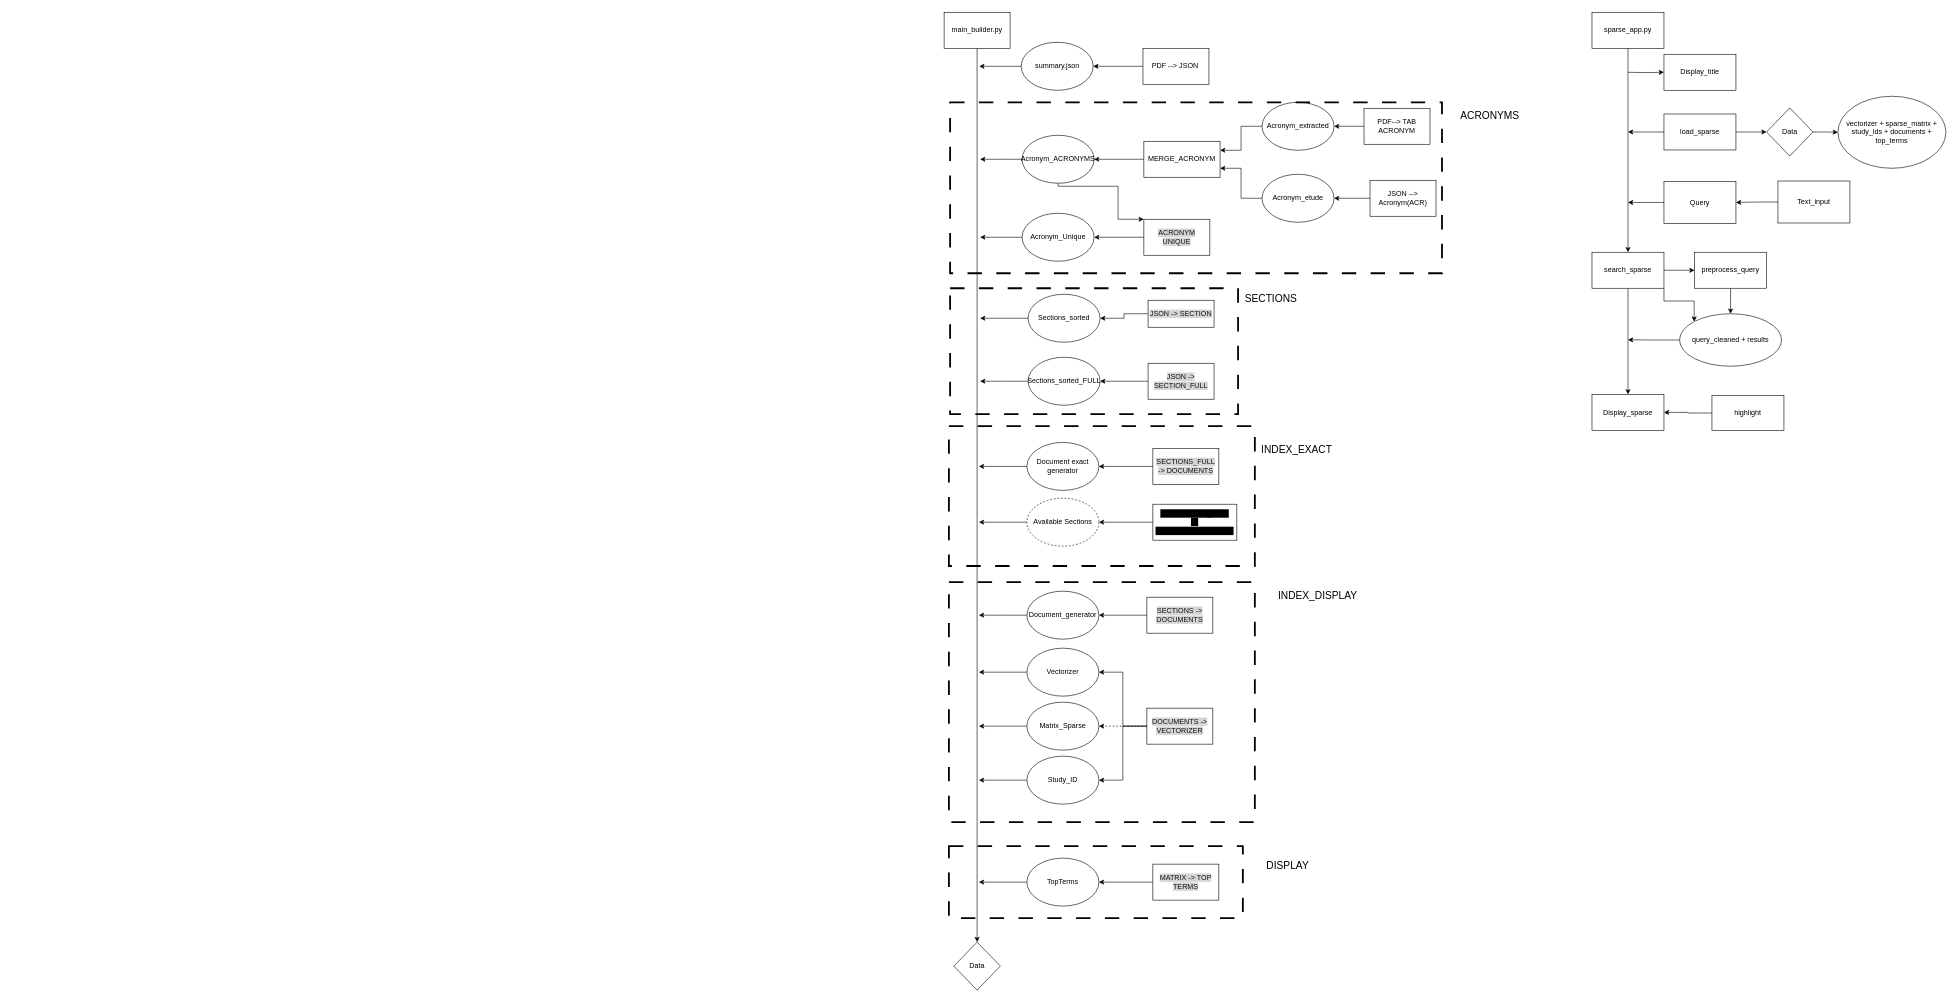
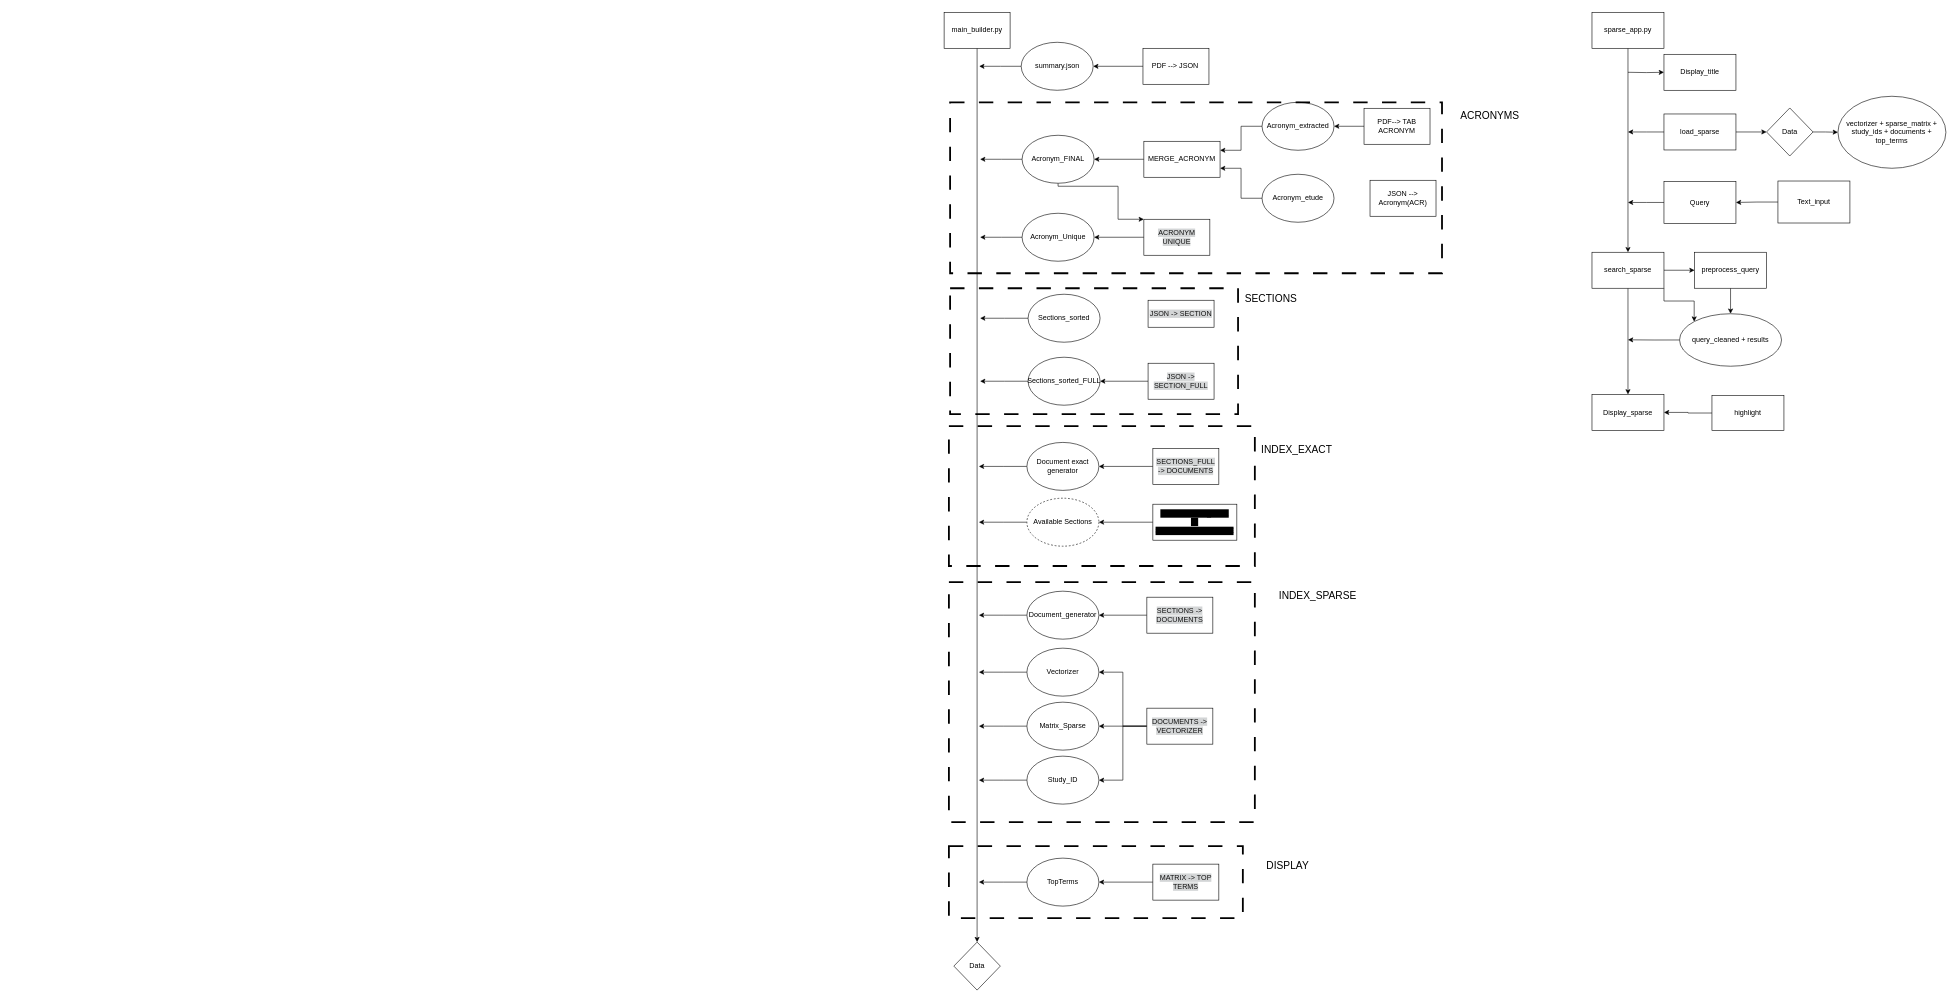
- <mxCell id="14" value="Acronym_ACRONYMS" style="ellipse;whiteSpace=wrap;html=1;" parent="1" vertex="1"><mxGeometry x="1703" y="225" width="120" height="80" as="geometry" /></mxCell>
+ <mxCell id="14" value="Acronym_FINAL" style="ellipse;whiteSpace=wrap;html=1;" parent="1" vertex="1"><mxGeometry x="1703" y="225" width="120" height="80" as="geometry" /></mxCell>
- <mxCell id="15" style="edgeStyle=orthogonalEdgeStyle;rounded=0;orthogonalLoop=1;jettySize=auto;html=1;entryX=1;entryY=0.5;entryDx=0;entryDy=0;" parent="1" source="16" target="23" edge="1"><mxGeometry relative="1" as="geometry" /></mxCell>
- <mxCell id="26" style="edgeStyle=orthogonalEdgeStyle;rounded=0;orthogonalLoop=1;jettySize=auto;html=1;entryX=1;entryY=0.5;entryDx=0;entryDy=0;" parent="1" source="27" target="31" edge="1"><mxGeometry relative="1" as="geometry" /></mxCell>
- <mxCell id="39" value="&lt;font style=&quot;font-size: 17px;&quot;&gt;INDEX_DISPLAY&lt;/font&gt;" style="text;html=1;align=center;verticalAlign=middle;whiteSpace=wrap;rounded=0;" parent="1" vertex="1"><mxGeometry x="2121" y="970" width="150" height="45" as="geometry" /></mxCell>
+ <mxCell id="39" value="&lt;font style=&quot;font-size: 17px;&quot;&gt;INDEX_SPARSE&lt;/font&gt;" style="text;html=1;align=center;verticalAlign=middle;whiteSpace=wrap;rounded=0;" parent="1" vertex="1"><mxGeometry x="2121" y="970" width="150" height="45" as="geometry" /></mxCell>
- <mxCell id="45" style="edgeStyle=orthogonalEdgeStyle;rounded=0;orthogonalLoop=1;jettySize=auto;html=1;entryX=1;entryY=0.5;entryDx=0;entryDy=0;dashed=1;" parent="1" source="47" target="51" edge="1"><mxGeometry relative="1" as="geometry" /></mxCell>
+ <mxCell id="45" style="edgeStyle=orthogonalEdgeStyle;rounded=0;orthogonalLoop=1;jettySize=auto;html=1;entryX=1;entryY=0.5;entryDx=0;entryDy=0;" parent="1" source="47" target="51" edge="1"><mxGeometry relative="1" as="geometry" /></mxCell>
